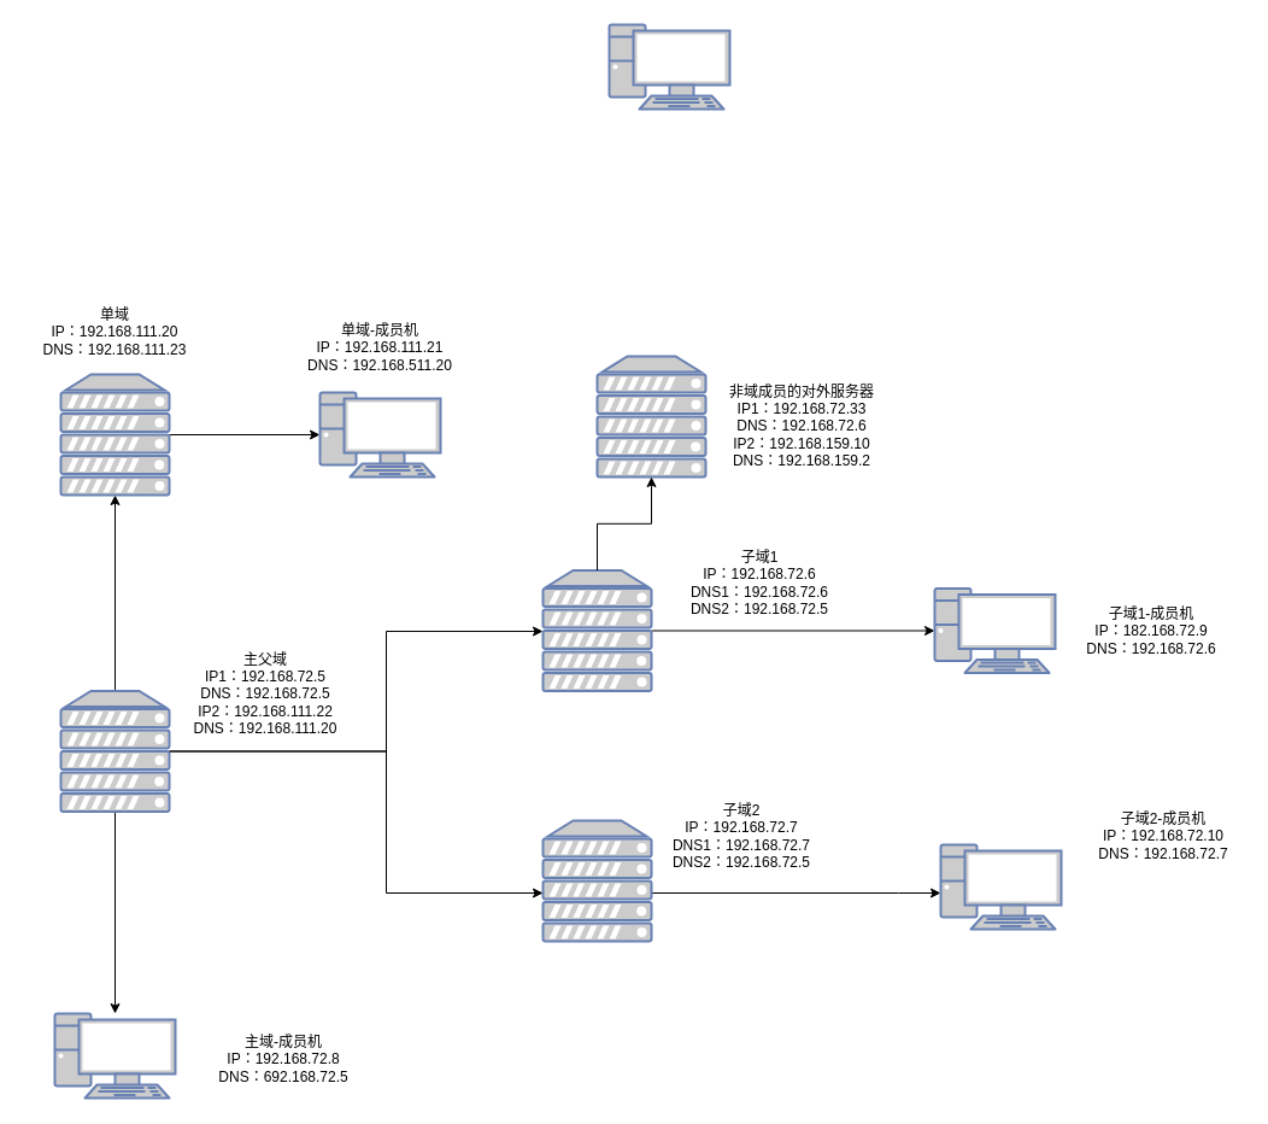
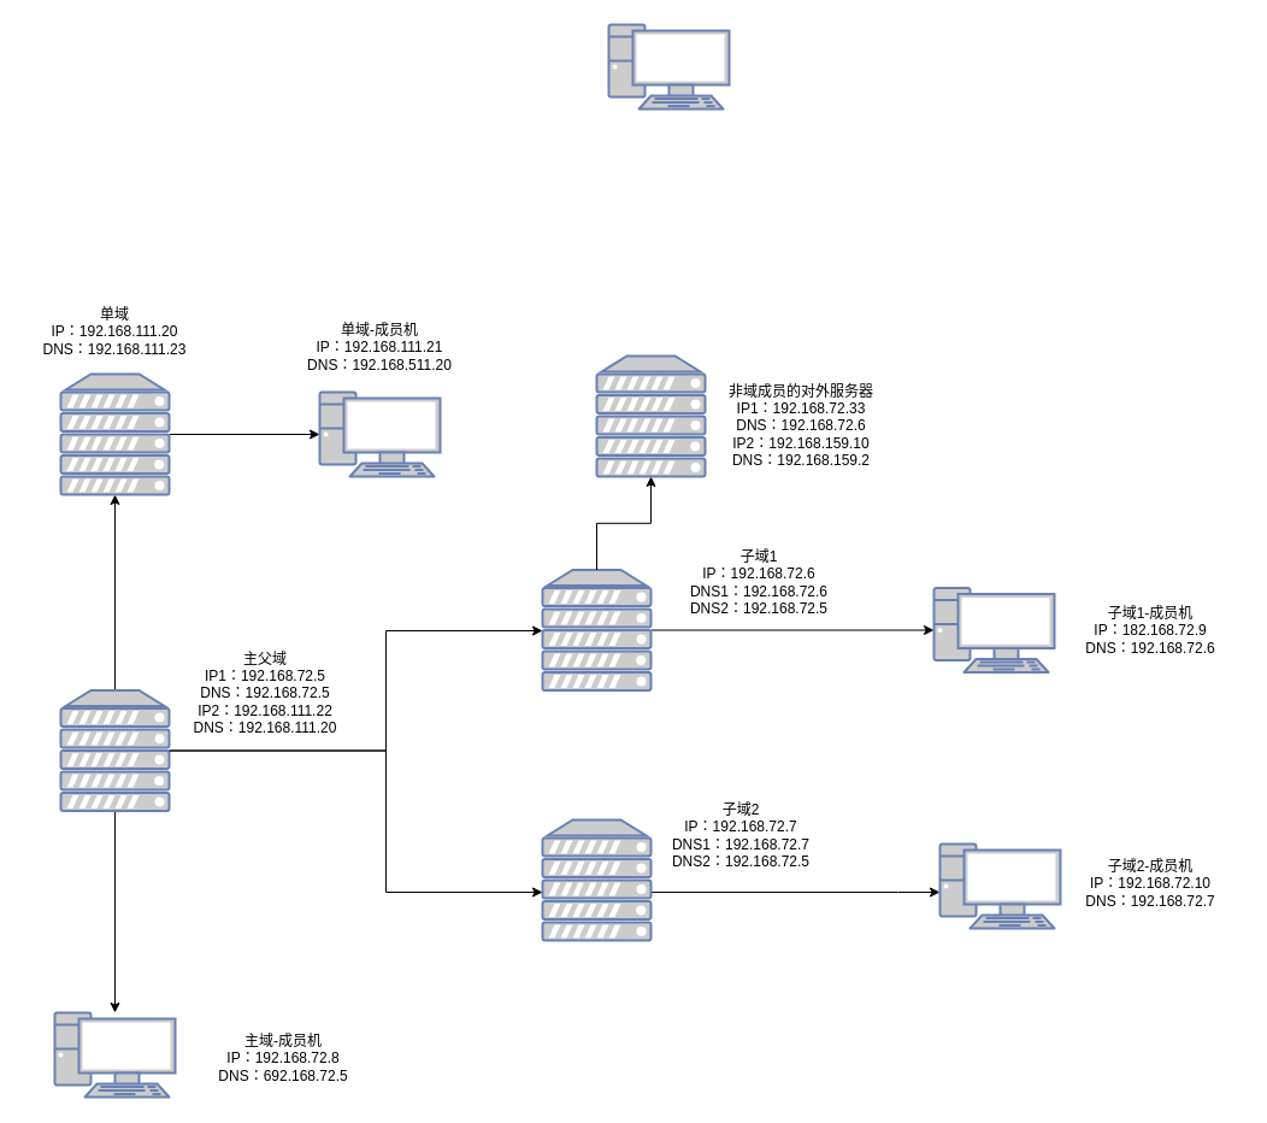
- <mxCell id="22" value="子域2-成员机&lt;br&gt;IP：192.168.72.10&lt;br&gt;DNS：192.168.72.7" style="text;strokeColor=none;align=center;fillColor=none;html=1;verticalAlign=middle;whiteSpace=wrap;rounded=0;" parent="1" vertex="1"><mxGeometry x="890" y="660" width="150" height="65" as="geometry" /></mxCell>
+ <mxCell id="22" value="子域2-成员机&lt;br&gt;IP：192.168.72.10&lt;br&gt;DNS：192.168.72.7" style="text;strokeColor=none;align=center;fillColor=none;html=1;verticalAlign=middle;whiteSpace=wrap;rounded=0;" parent="1" vertex="1"><mxGeometry x="880" y="700" width="150" height="65" as="geometry" /></mxCell>
